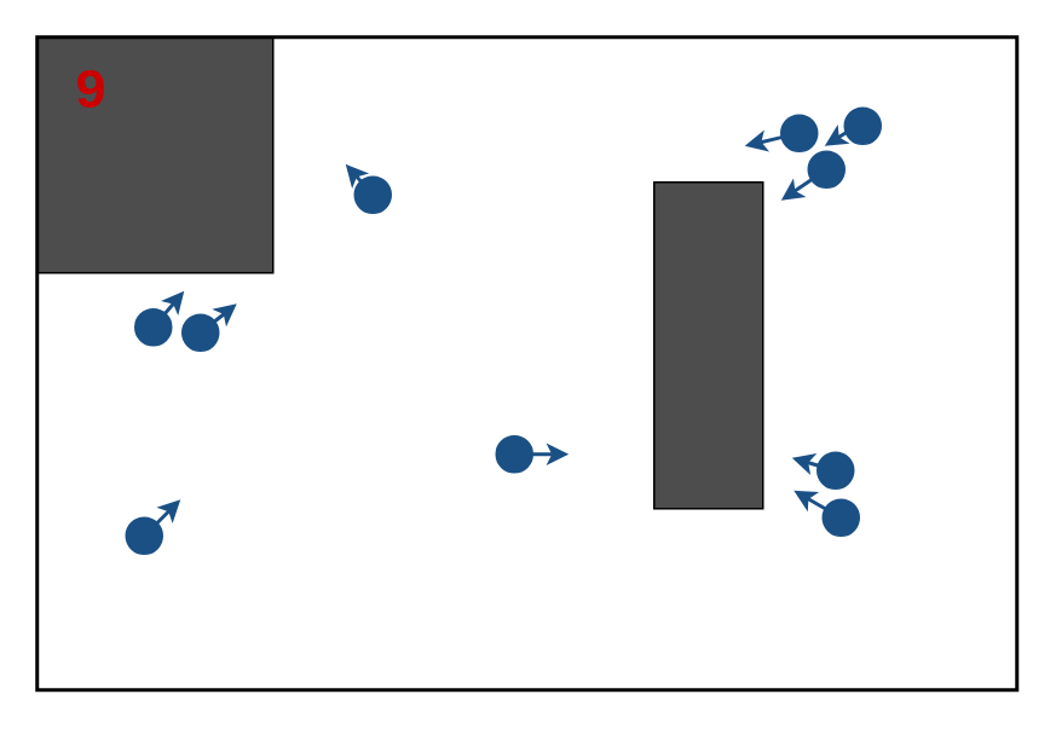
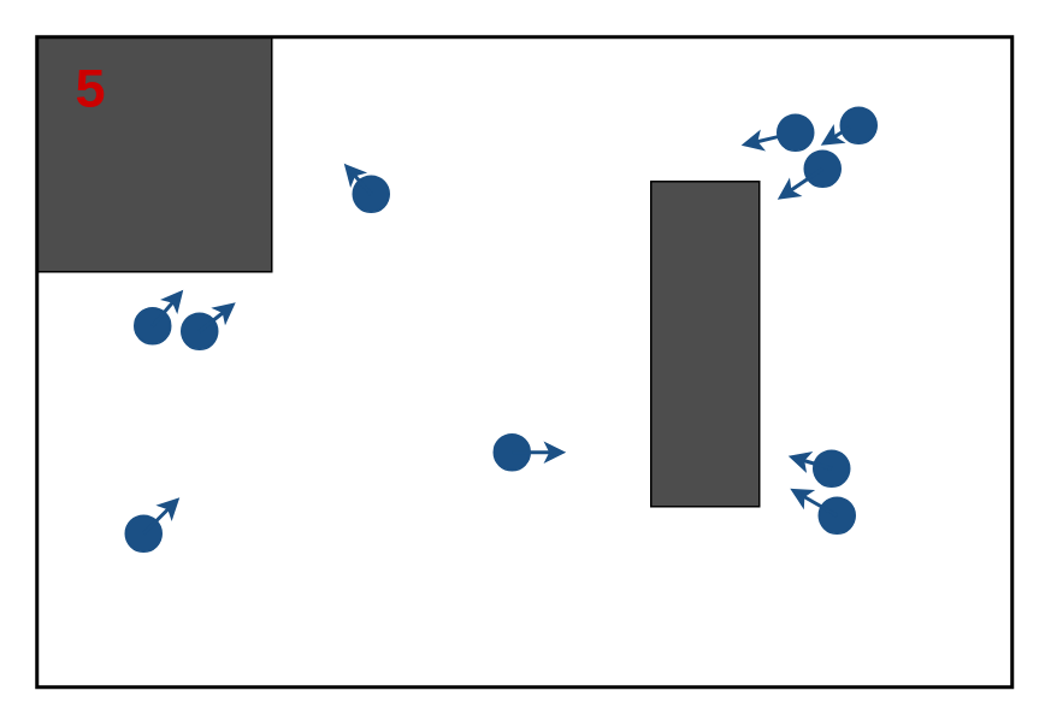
- <mxCell id="25" value="9" style="text;html=1;strokeColor=none;fillColor=none;align=center;verticalAlign=middle;whiteSpace=wrap;rounded=0;fontColor=#CC0000;fontSize=30;fontStyle=1" vertex="1" parent="1"><mxGeometry x="20" y="33" width="60" height="30" as="geometry" /></mxCell>
+ <mxCell id="25" value="5" style="text;html=1;strokeColor=none;fillColor=none;align=center;verticalAlign=middle;whiteSpace=wrap;rounded=0;fontColor=#CC0000;fontSize=30;fontStyle=1" vertex="1" parent="1"><mxGeometry x="20" y="33" width="60" height="30" as="geometry" /></mxCell>
